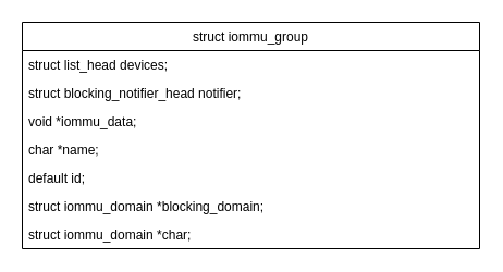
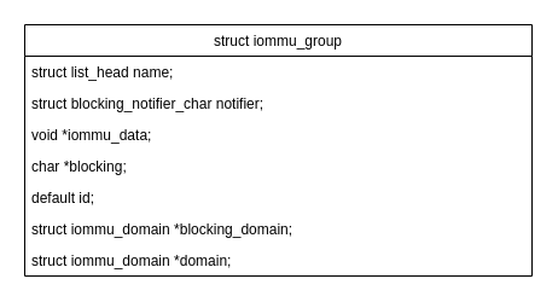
- <mxCell id="3" value="struct list_head devices;" style="text;strokeColor=none;fillColor=none;align=left;verticalAlign=top;spacingLeft=4;spacingRight=4;overflow=hidden;rotatable=0;points=[[0,0.5],[1,0.5]];portConstraint=eastwest;" vertex="1" parent="2"><mxGeometry y="26" width="420" height="26" as="geometry" /></mxCell>
+ <mxCell id="3" value="struct list_head name;" style="text;strokeColor=none;fillColor=none;align=left;verticalAlign=top;spacingLeft=4;spacingRight=4;overflow=hidden;rotatable=0;points=[[0,0.5],[1,0.5]];portConstraint=eastwest;" vertex="1" parent="2"><mxGeometry y="26" width="420" height="26" as="geometry" /></mxCell>
- <mxCell id="4" value="struct blocking_notifier_head notifier;" style="text;strokeColor=none;fillColor=none;align=left;verticalAlign=top;spacingLeft=4;spacingRight=4;overflow=hidden;rotatable=0;points=[[0,0.5],[1,0.5]];portConstraint=eastwest;" vertex="1" parent="2"><mxGeometry y="52" width="420" height="26" as="geometry" /></mxCell>
+ <mxCell id="4" value="struct blocking_notifier_char notifier;" style="text;strokeColor=none;fillColor=none;align=left;verticalAlign=top;spacingLeft=4;spacingRight=4;overflow=hidden;rotatable=0;points=[[0,0.5],[1,0.5]];portConstraint=eastwest;" vertex="1" parent="2"><mxGeometry y="52" width="420" height="26" as="geometry" /></mxCell>
- <mxCell id="6" value="char *name;" style="text;strokeColor=none;fillColor=none;align=left;verticalAlign=top;spacingLeft=4;spacingRight=4;overflow=hidden;rotatable=0;points=[[0,0.5],[1,0.5]];portConstraint=eastwest;" vertex="1" parent="2"><mxGeometry y="104" width="420" height="26" as="geometry" /></mxCell>
+ <mxCell id="6" value="char *blocking;" style="text;strokeColor=none;fillColor=none;align=left;verticalAlign=top;spacingLeft=4;spacingRight=4;overflow=hidden;rotatable=0;points=[[0,0.5],[1,0.5]];portConstraint=eastwest;" vertex="1" parent="2"><mxGeometry y="104" width="420" height="26" as="geometry" /></mxCell>
- <mxCell id="9" value="struct iommu_domain *char;" style="text;strokeColor=none;fillColor=none;align=left;verticalAlign=top;spacingLeft=4;spacingRight=4;overflow=hidden;rotatable=0;points=[[0,0.5],[1,0.5]];portConstraint=eastwest;" vertex="1" parent="2"><mxGeometry y="182" width="420" height="26" as="geometry" /></mxCell>
+ <mxCell id="9" value="struct iommu_domain *domain;" style="text;strokeColor=none;fillColor=none;align=left;verticalAlign=top;spacingLeft=4;spacingRight=4;overflow=hidden;rotatable=0;points=[[0,0.5],[1,0.5]];portConstraint=eastwest;" vertex="1" parent="2"><mxGeometry y="182" width="420" height="26" as="geometry" /></mxCell>
